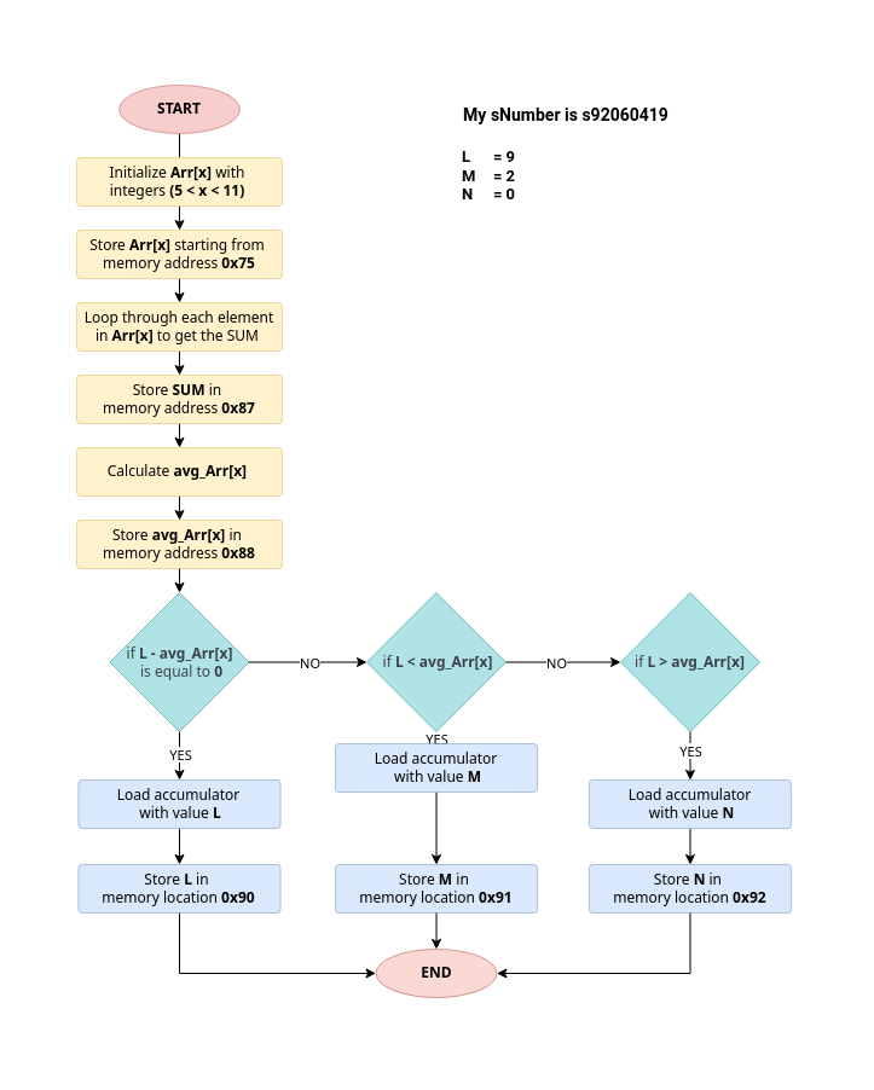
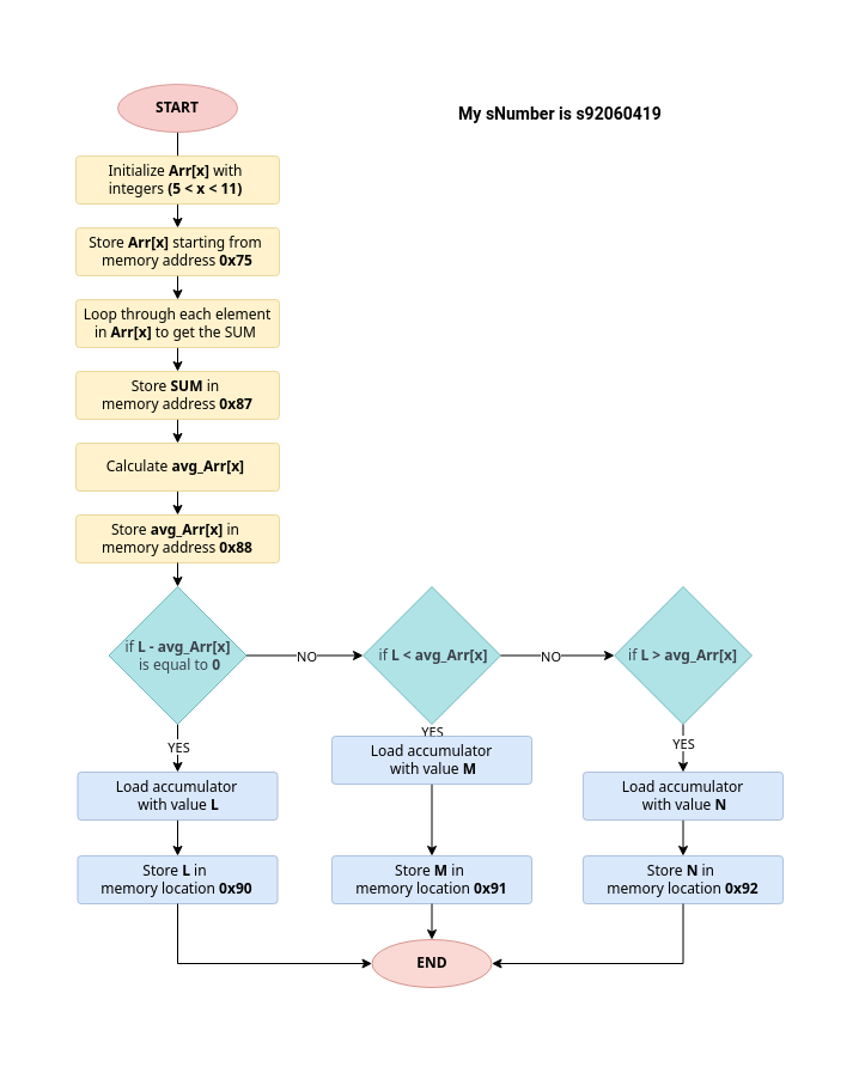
- <mxCell id="43" value="L&lt;span style=&quot;white-space: pre; font-size: 13px;&quot;&gt;&#09;&lt;/span&gt;= 9&lt;div style=&quot;font-size: 13px;&quot;&gt;M &lt;span style=&quot;white-space: pre; font-size: 13px;&quot;&gt;&#09;&lt;/span&gt;= 2&lt;/div&gt;&lt;div style=&quot;font-size: 13px;&quot;&gt;N &lt;span style=&quot;white-space: pre; font-size: 13px;&quot;&gt;&#09;&lt;/span&gt;= 0&lt;/div&gt;" style="text;html=1;align=left;verticalAlign=middle;whiteSpace=wrap;rounded=0;fontFamily=Roboto;fontSource=https%3A%2F%2Ffonts.googleapis.com%2Fcss%3Ffamily%3DRoboto;fontStyle=1;fontSize=13;" vertex="1" parent="1"><mxGeometry x="380" y="120" width="143" height="50" as="geometry" /></mxCell>
